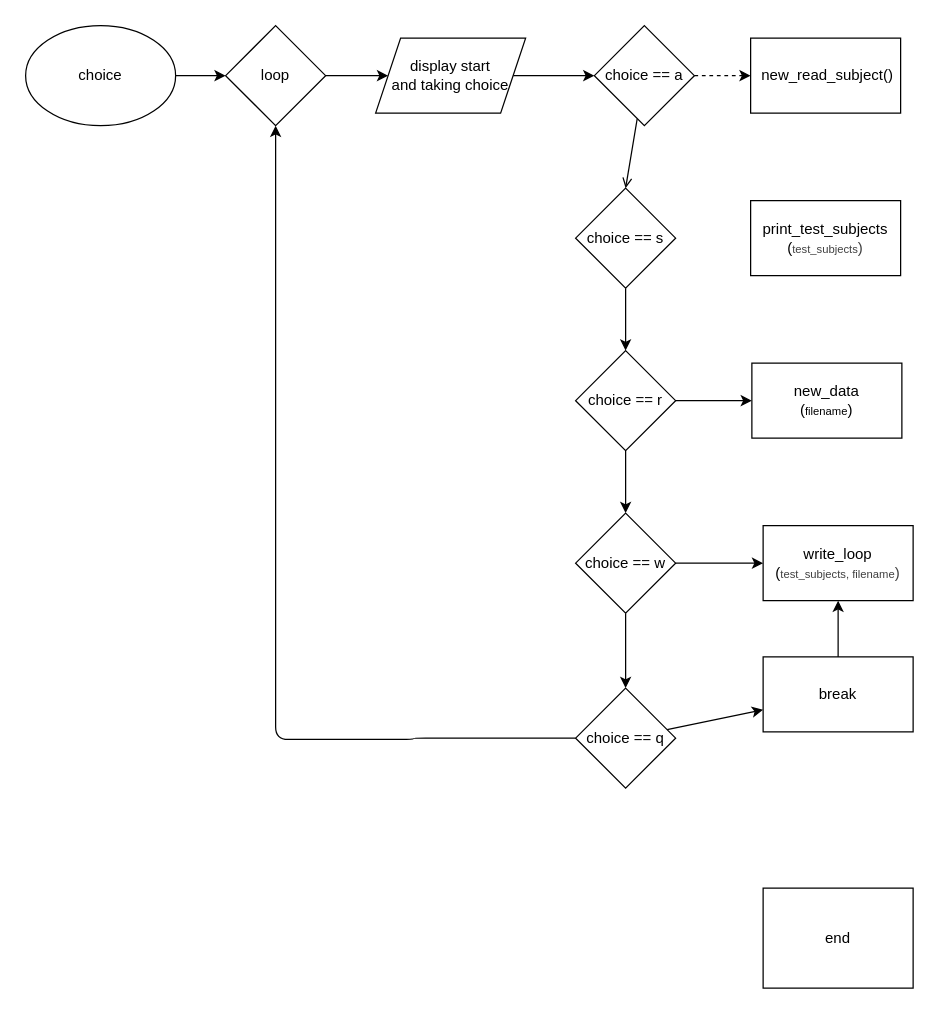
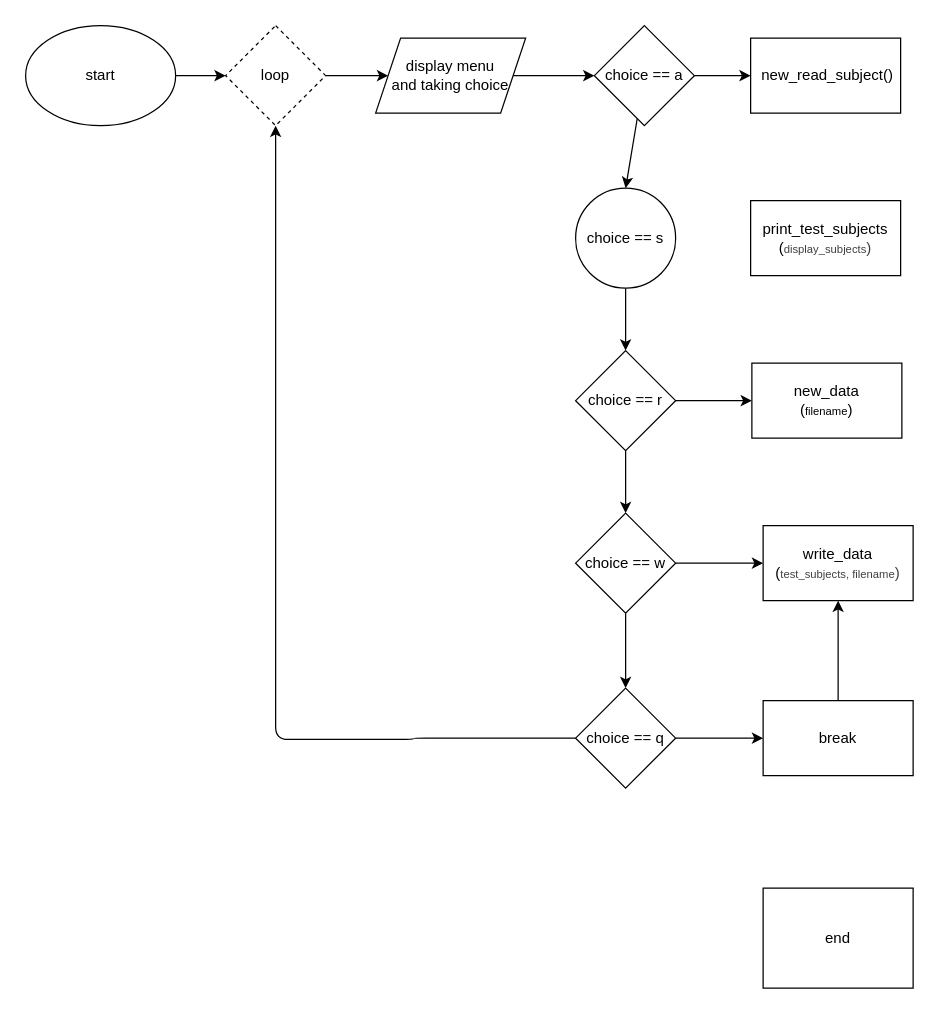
- <mxCell id="3" value="choice" style="ellipse;whiteSpace=wrap;html=1;" vertex="1" parent="1"><mxGeometry x="20" y="20" width="120" height="80" as="geometry" /></mxCell>
+ <mxCell id="3" value="start" style="ellipse;whiteSpace=wrap;html=1;" vertex="1" parent="1"><mxGeometry x="20" y="20" width="120" height="80" as="geometry" /></mxCell>
- <mxCell id="5" value="loop" style="rhombus;whiteSpace=wrap;html=1;" vertex="1" parent="1"><mxGeometry x="180" y="20" width="80" height="80" as="geometry" /></mxCell>
+ <mxCell id="5" value="loop" style="rhombus;whiteSpace=wrap;html=1;dashed=1;" vertex="1" parent="1"><mxGeometry x="180" y="20" width="80" height="80" as="geometry" /></mxCell>
- <mxCell id="7" value="display start&lt;div&gt;and taking choice&lt;/div&gt;" style="shape=parallelogram;perimeter=parallelogramPerimeter;whiteSpace=wrap;html=1;fixedSize=1;" vertex="1" parent="1"><mxGeometry x="300" y="30" width="120" height="60" as="geometry" /></mxCell>
+ <mxCell id="7" value="display menu&lt;div&gt;and taking choice&lt;/div&gt;" style="shape=parallelogram;perimeter=parallelogramPerimeter;whiteSpace=wrap;html=1;fixedSize=1;" vertex="1" parent="1"><mxGeometry x="300" y="30" width="120" height="60" as="geometry" /></mxCell>
- <mxCell id="8" style="edgeStyle=none;html=1;dashed=1;" edge="1" parent="1" source="10" target="11"><mxGeometry relative="1" as="geometry" /></mxCell>
+ <mxCell id="8" style="edgeStyle=none;html=1;" edge="1" parent="1" source="10" target="11"><mxGeometry relative="1" as="geometry" /></mxCell>
- <mxCell id="9" style="edgeStyle=none;html=1;entryX=0.5;entryY=0;entryDx=0;entryDy=0;endArrow=open;" edge="1" parent="1" source="10" target="13"><mxGeometry relative="1" as="geometry" /></mxCell>
+ <mxCell id="9" style="edgeStyle=none;html=1;entryX=0.5;entryY=0;entryDx=0;entryDy=0;" edge="1" parent="1" source="10" target="13"><mxGeometry relative="1" as="geometry" /></mxCell>
- <mxCell id="13" value="choice == s" style="rhombus;whiteSpace=wrap;html=1;" vertex="1" parent="1"><mxGeometry x="460" y="150" width="80" height="80" as="geometry" /></mxCell>
+ <mxCell id="13" value="choice == s" style="ellipse;whiteSpace=wrap;html=1;" vertex="1" parent="1"><mxGeometry x="460" y="150" width="80" height="80" as="geometry" /></mxCell>
- <mxCell id="14" value="print_test_subjects&lt;div style=&quot;&quot;&gt;(&lt;span style=&quot;color: rgb(63, 63, 63); font-family: inherit; background-color: transparent;&quot;&gt;&lt;font style=&quot;font-size: 9px;&quot;&gt;test_subjects&lt;/font&gt;&lt;/span&gt;&lt;span style=&quot;color: rgb(63, 63, 63); background-color: transparent;&quot;&gt;)&lt;/span&gt;&lt;/div&gt;" style="rounded=0;whiteSpace=wrap;html=1;" vertex="1" parent="1"><mxGeometry x="600" y="160" width="120" height="60" as="geometry" /></mxCell>
+ <mxCell id="14" value="print_test_subjects&lt;div style=&quot;&quot;&gt;(&lt;span style=&quot;color: rgb(63, 63, 63); font-family: inherit; background-color: transparent;&quot;&gt;&lt;font style=&quot;font-size: 9px;&quot;&gt;display_subjects&lt;/font&gt;&lt;/span&gt;&lt;span style=&quot;color: rgb(63, 63, 63); background-color: transparent;&quot;&gt;)&lt;/span&gt;&lt;/div&gt;" style="rounded=0;whiteSpace=wrap;html=1;" vertex="1" parent="1"><mxGeometry x="600" y="160" width="120" height="60" as="geometry" /></mxCell>
- <mxCell id="22" value="write_loop&lt;div&gt;(&lt;span style=&quot;background-color: transparent; font-family: inherit; color: rgb(63, 63, 63);&quot;&gt;&lt;font style=&quot;font-size: 9px;&quot;&gt;test_subjects, filename&lt;/font&gt;&lt;/span&gt;&lt;span style=&quot;color: rgb(63, 63, 63); background-color: transparent;&quot;&gt;)&lt;/span&gt;&lt;/div&gt;" style="rounded=0;whiteSpace=wrap;html=1;" vertex="1" parent="1"><mxGeometry x="610" y="420" width="120" height="60" as="geometry" /></mxCell>
+ <mxCell id="22" value="write_data&lt;div&gt;(&lt;span style=&quot;background-color: transparent; font-family: inherit; color: rgb(63, 63, 63);&quot;&gt;&lt;font style=&quot;font-size: 9px;&quot;&gt;test_subjects, filename&lt;/font&gt;&lt;/span&gt;&lt;span style=&quot;color: rgb(63, 63, 63); background-color: transparent;&quot;&gt;)&lt;/span&gt;&lt;/div&gt;" style="rounded=0;whiteSpace=wrap;html=1;" vertex="1" parent="1"><mxGeometry x="610" y="420" width="120" height="60" as="geometry" /></mxCell>
- <mxCell id="27" value="break" style="rounded=0;whiteSpace=wrap;html=1;" vertex="1" parent="1"><mxGeometry x="610" y="525" width="120" height="60" as="geometry" /></mxCell>
+ <mxCell id="27" value="break" style="rounded=0;whiteSpace=wrap;html=1;" vertex="1" parent="1"><mxGeometry x="610" y="560" width="120" height="60" as="geometry" /></mxCell>
